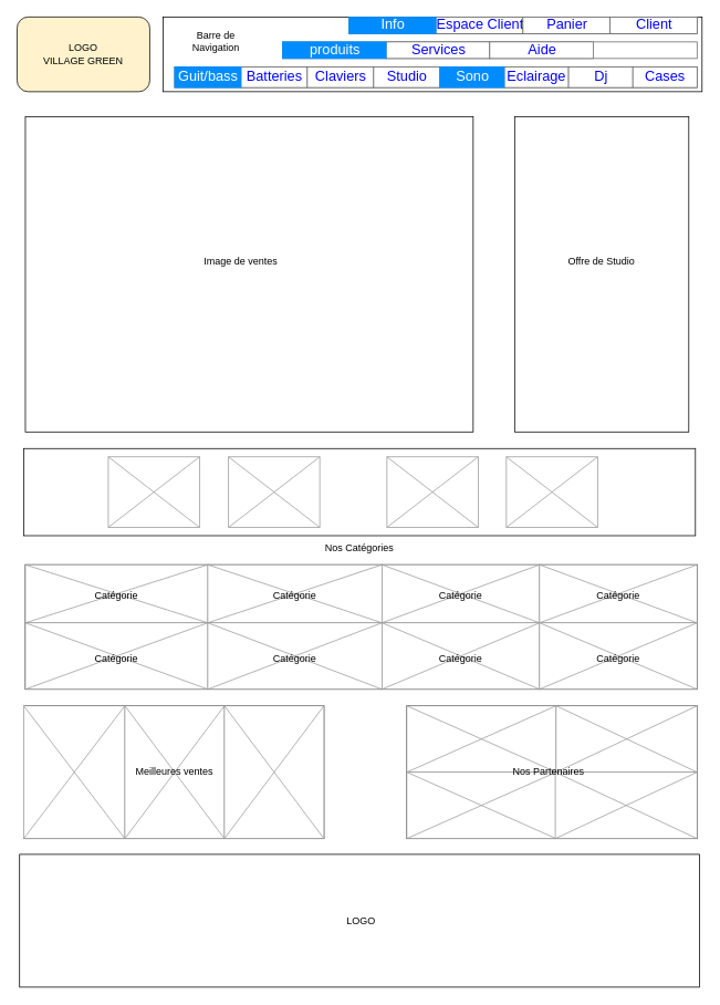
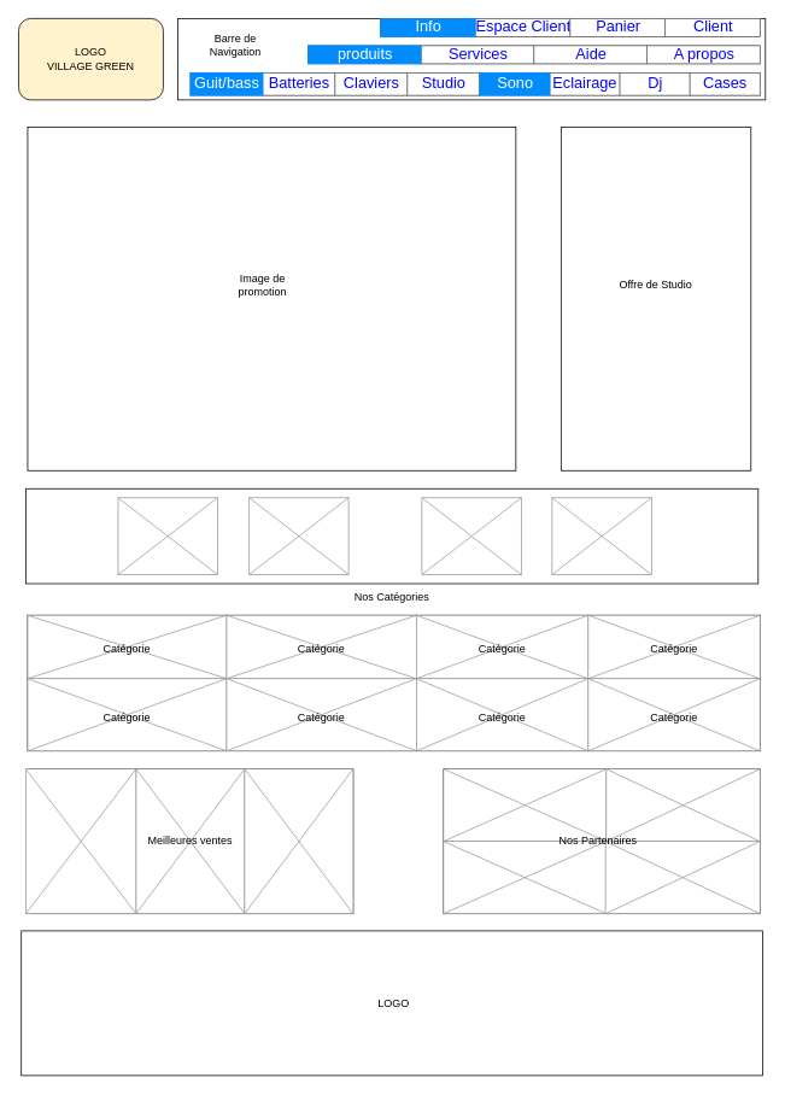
+ <mxCell id="35" value="A propos" style="strokeColor=inherit;fillColor=inherit;gradientColor=inherit;strokeWidth=1;shadow=0;dashed=0;align=center;html=1;shape=mxgraph.mockup.text.rrect;rSize=0;fontSize=17;fontColor=#0000ff;" parent="32" vertex="1"><mxGeometry x="375" width="125" height="20" as="geometry" /></mxCell>
- <mxCell id="61" value="Image de ventes" style="text;html=1;strokeColor=none;fillColor=none;align=center;verticalAlign=middle;whiteSpace=wrap;rounded=0;" parent="1" vertex="1"><mxGeometry x="240" y="240" width="100" height="150" as="geometry" /></mxCell>
+ <mxCell id="61" value="Image de promotion" style="text;html=1;strokeColor=none;fillColor=none;align=center;verticalAlign=middle;whiteSpace=wrap;rounded=0;" parent="1" vertex="1"><mxGeometry x="240" y="240" width="100" height="150" as="geometry" /></mxCell>
